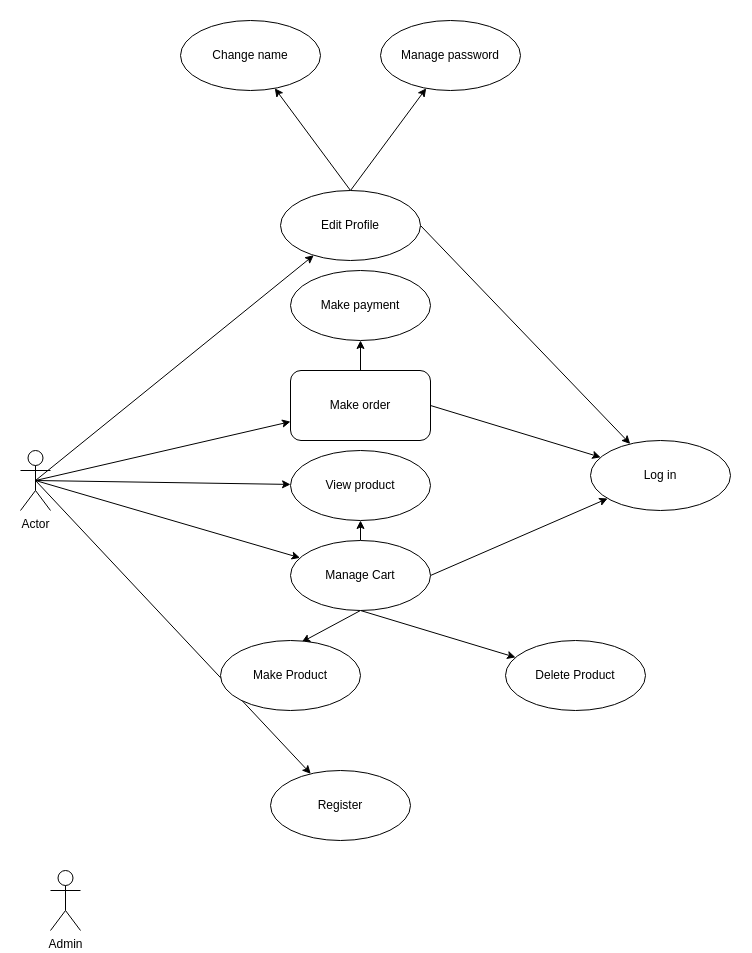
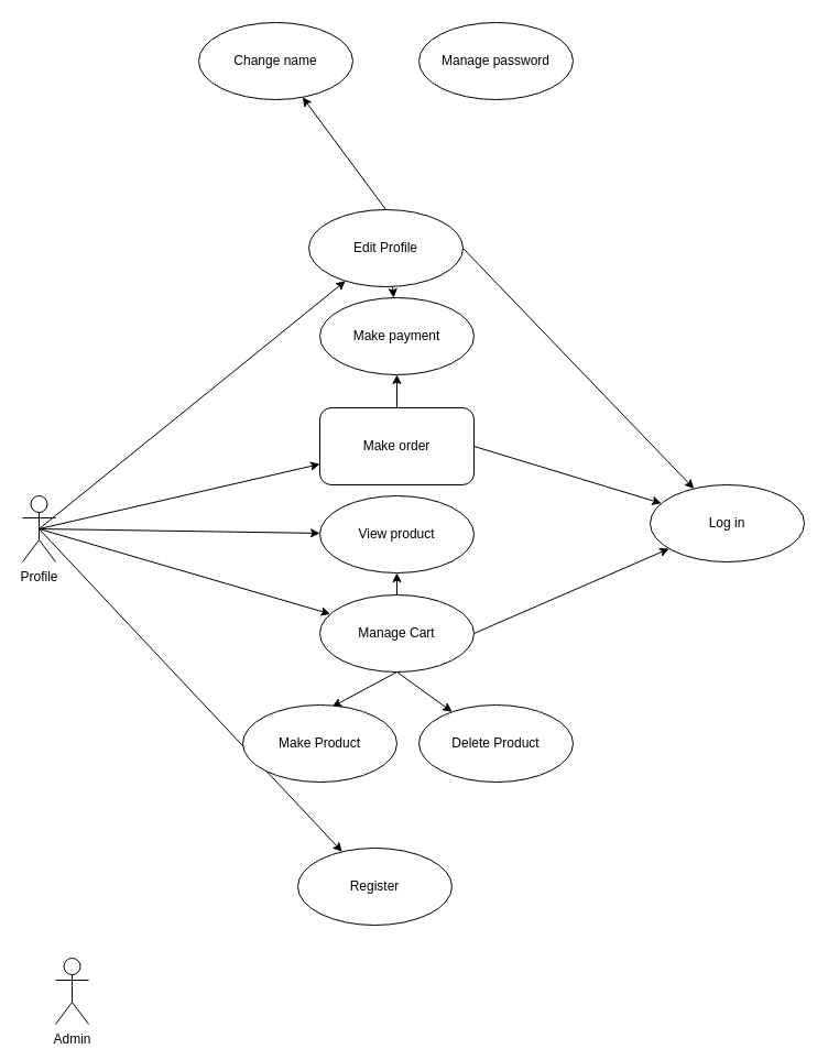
- <mxCell id="22" style="rounded=0;orthogonalLoop=1;jettySize=auto;html=1;exitX=0.5;exitY=0;exitDx=0;exitDy=0;" edge="1" parent="1" source="24" target="11"><mxGeometry relative="1" as="geometry" /></mxCell>
+ <mxCell id="22" style="rounded=0;orthogonalLoop=1;jettySize=auto;html=1;exitX=0.5;exitY=0;exitDx=0;exitDy=0;" edge="1" parent="1" source="24" target="25"><mxGeometry relative="1" as="geometry" /></mxCell>
- <mxCell id="7" value="Actor" style="shape=umlActor;verticalLabelPosition=bottom;verticalAlign=top;html=1;outlineConnect=0;" vertex="1" parent="1"><mxGeometry x="20" width="30" height="60" as="geometry" y="450" /></mxCell>
+ <mxCell id="7" value="Profile" style="shape=umlActor;verticalLabelPosition=bottom;verticalAlign=top;html=1;outlineConnect=0;" vertex="1" parent="1"><mxGeometry x="20" width="30" height="60" as="geometry" y="450" /></mxCell>
- <mxCell id="29" value="Delete Product" style="ellipse;whiteSpace=wrap;html=1;" vertex="1" parent="1"><mxGeometry x="505" y="640" width="140" height="70" as="geometry" /></mxCell>
+ <mxCell id="29" value="Delete Product" style="ellipse;whiteSpace=wrap;html=1;" vertex="1" parent="1"><mxGeometry x="380" y="640" width="140" height="70" as="geometry" /></mxCell>
